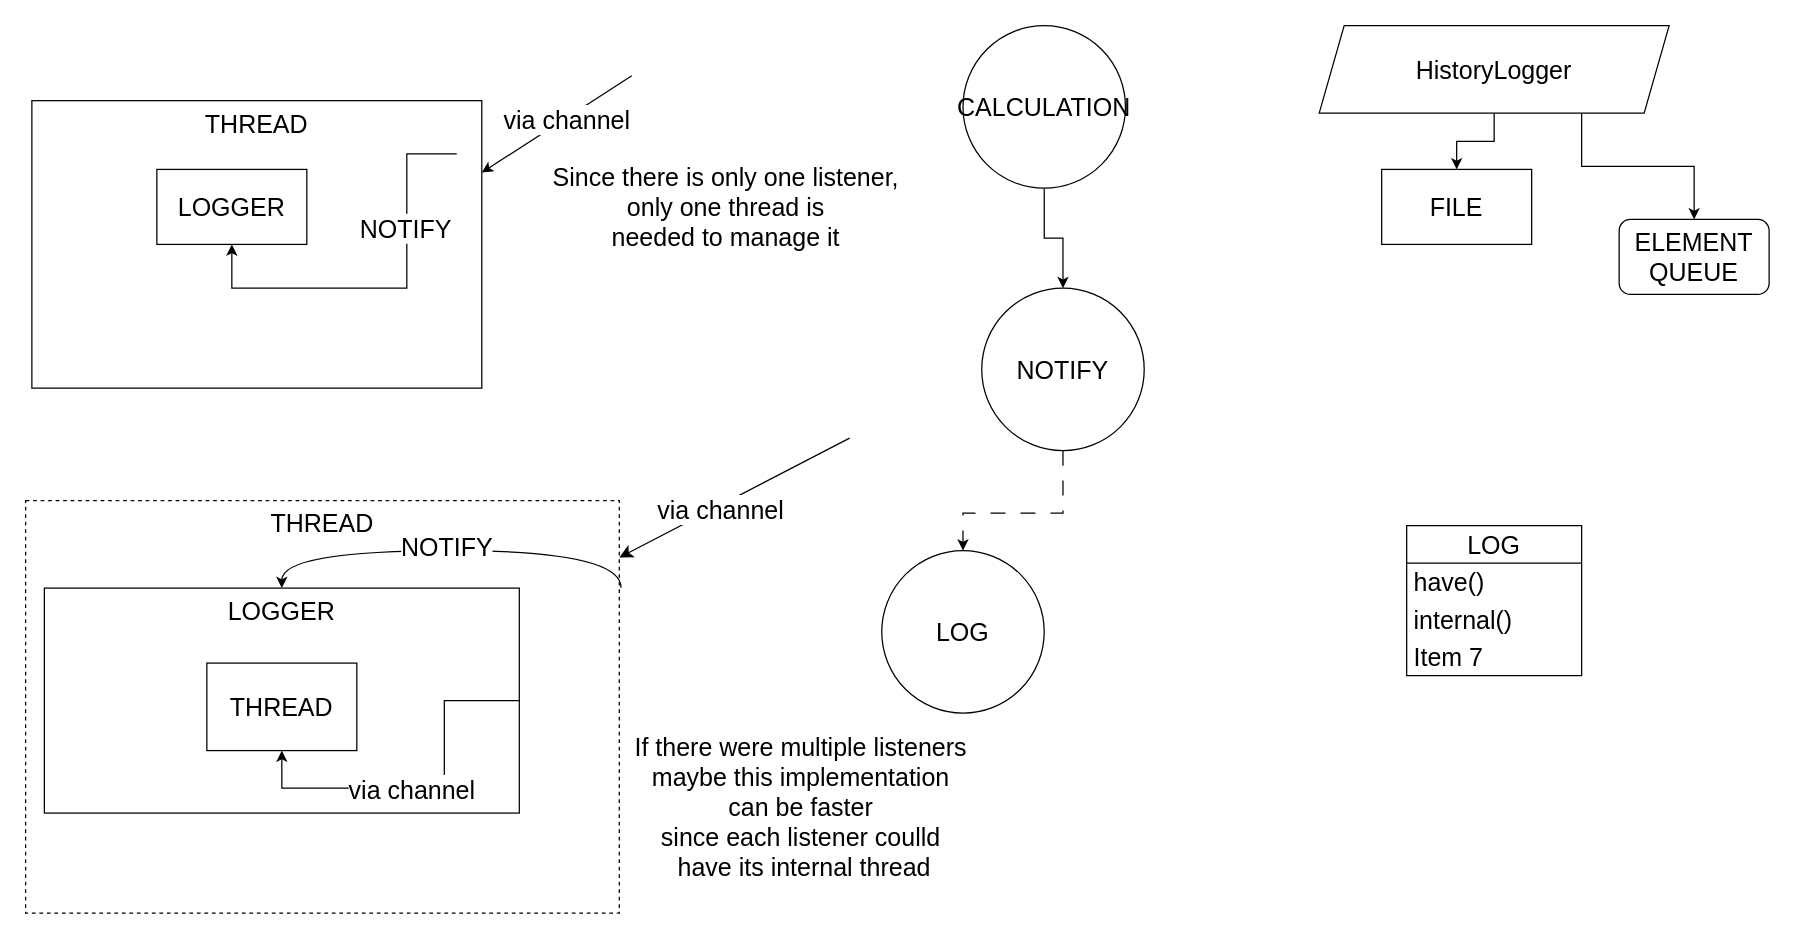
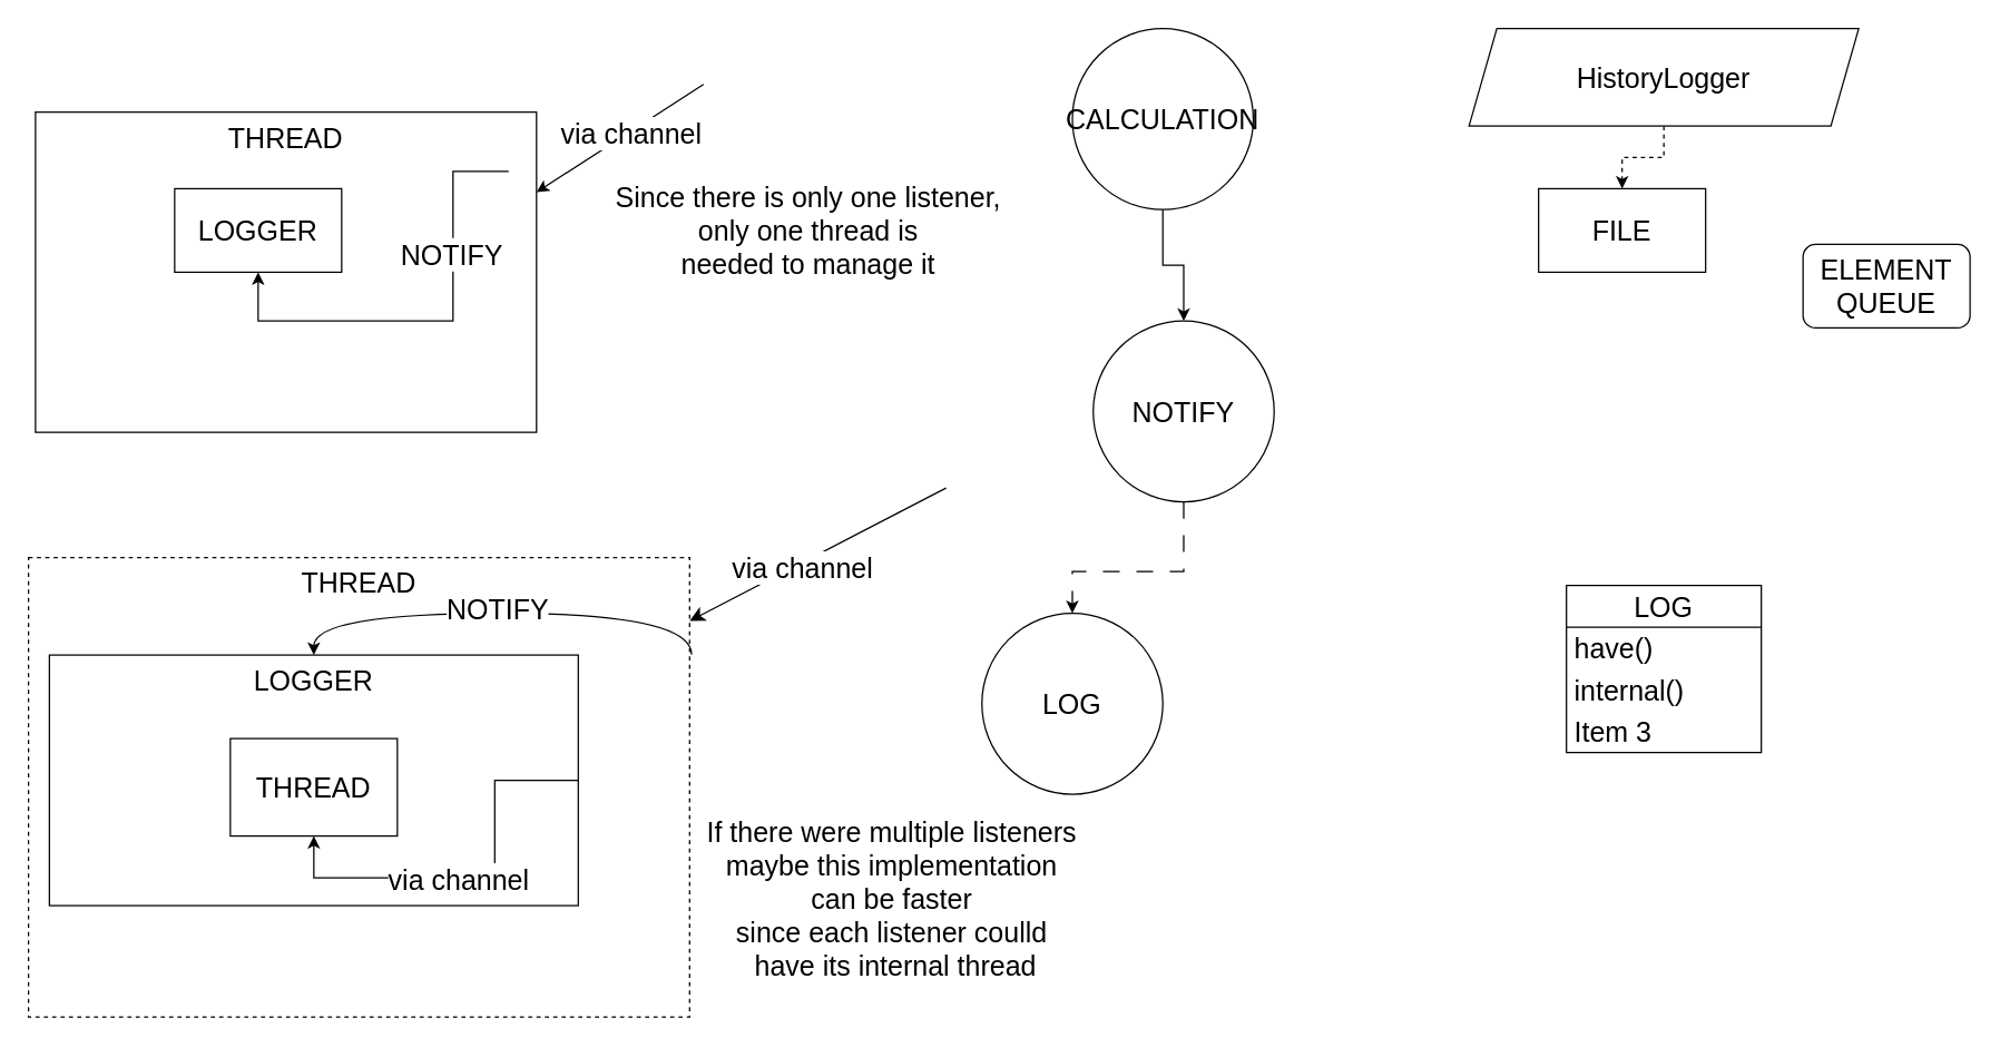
- <mxCell id="9" value="" style="edgeStyle=orthogonalEdgeStyle;rounded=0;orthogonalLoop=1;jettySize=auto;html=1;fontSize=20;" edge="1" parent="1" source="11" target="12"><mxGeometry relative="1" as="geometry" /></mxCell>
+ <mxCell id="9" value="" style="edgeStyle=orthogonalEdgeStyle;rounded=0;orthogonalLoop=1;jettySize=auto;html=1;fontSize=20;dashed=1;" edge="1" parent="1" source="11" target="12"><mxGeometry relative="1" as="geometry" /></mxCell>
- <mxCell id="10" style="edgeStyle=orthogonalEdgeStyle;rounded=0;orthogonalLoop=1;jettySize=auto;html=1;exitX=0.75;exitY=1;exitDx=0;exitDy=0;entryX=0.5;entryY=0;entryDx=0;entryDy=0;fontSize=20;" edge="1" parent="1" source="11" target="13"><mxGeometry relative="1" as="geometry" /></mxCell>
- <mxCell id="8" value="Item 7" style="text;strokeColor=none;fillColor=none;align=left;verticalAlign=middle;spacingLeft=4;spacingRight=4;overflow=hidden;points=[[0,0.5],[1,0.5]];portConstraint=eastwest;rotatable=0;whiteSpace=wrap;html=1;fontSize=20;" vertex="1" parent="5"><mxGeometry y="90" width="140" height="30" as="geometry" /></mxCell>
+ <mxCell id="8" value="Item 3" style="text;strokeColor=none;fillColor=none;align=left;verticalAlign=middle;spacingLeft=4;spacingRight=4;overflow=hidden;points=[[0,0.5],[1,0.5]];portConstraint=eastwest;rotatable=0;whiteSpace=wrap;html=1;fontSize=20;" vertex="1" parent="5"><mxGeometry y="90" width="140" height="30" as="geometry" /></mxCell>
